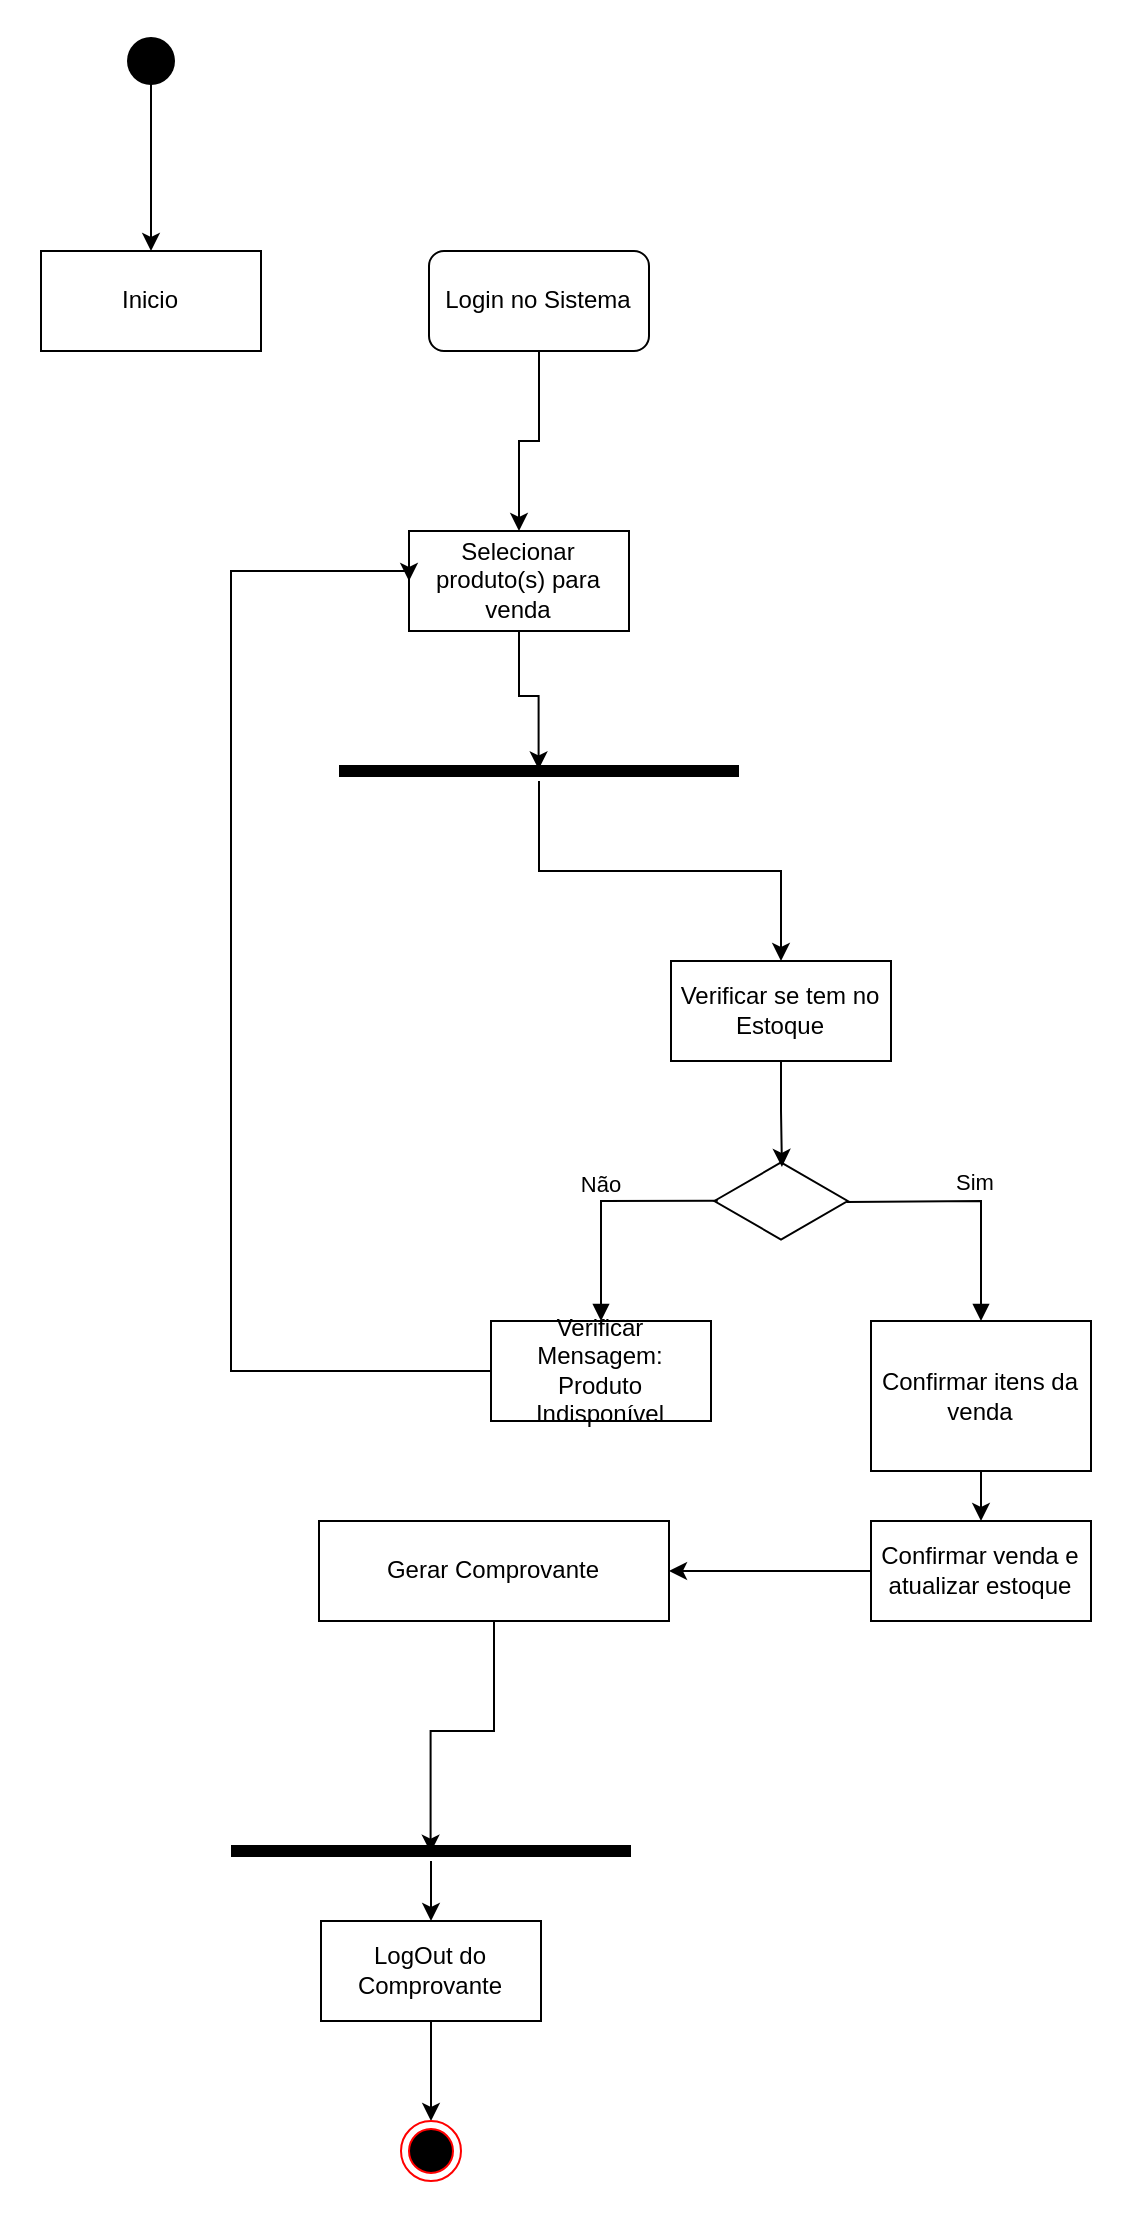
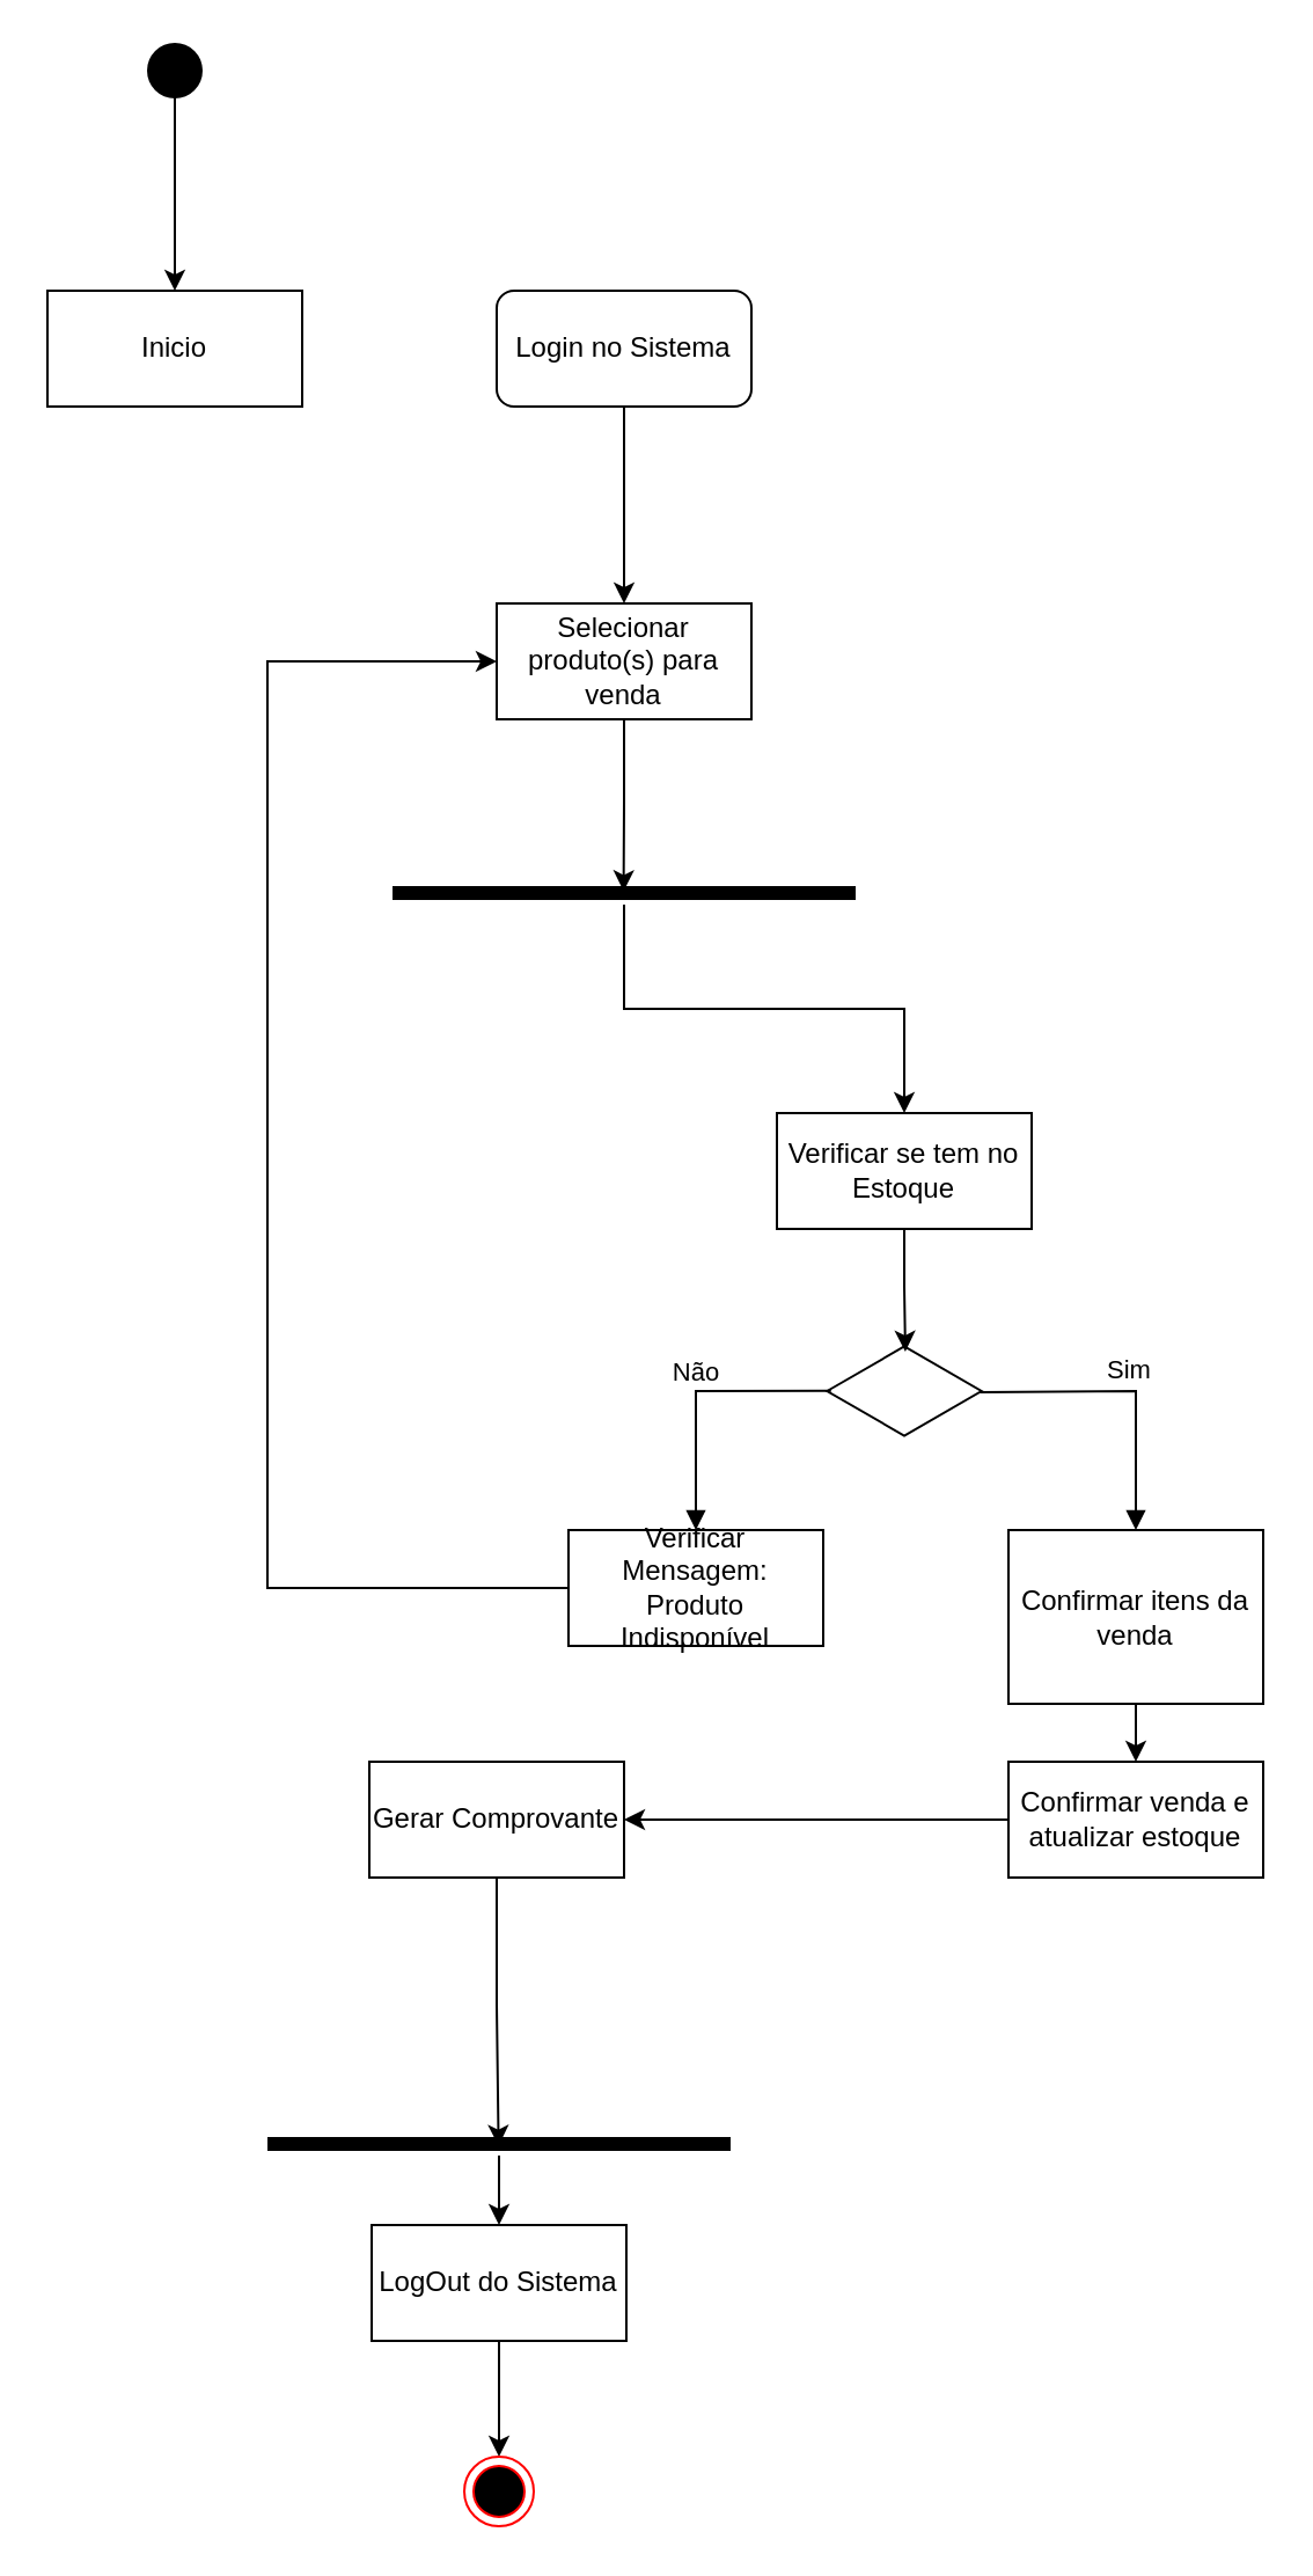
- <mxCell id="8" value="Selecionar produto(s) para venda" style="html=1;whiteSpace=wrap;" vertex="1" parent="1"><mxGeometry x="204" y="265" width="110" height="50" as="geometry" /></mxCell>
+ <mxCell id="8" value="Selecionar produto(s) para venda" style="html=1;whiteSpace=wrap;" vertex="1" parent="1"><mxGeometry x="214" y="260" width="110" height="50" as="geometry" /></mxCell>
- <mxCell id="27" value="Gerar Comprovante" style="html=1;whiteSpace=wrap;" vertex="1" parent="1"><mxGeometry x="159" y="760" width="175" height="50" as="geometry" /></mxCell>
+ <mxCell id="27" value="Gerar Comprovante" style="html=1;whiteSpace=wrap;" vertex="1" parent="1"><mxGeometry x="159" y="760" width="110" height="50" as="geometry" /></mxCell>
- <mxCell id="24" value="LogOut do Comprovante" style="html=1;whiteSpace=wrap;" vertex="1" parent="1"><mxGeometry x="160" y="960" width="110" height="50" as="geometry" /></mxCell>
+ <mxCell id="24" value="LogOut do Sistema" style="html=1;whiteSpace=wrap;" vertex="1" parent="1"><mxGeometry x="160" y="960" width="110" height="50" as="geometry" /></mxCell>
